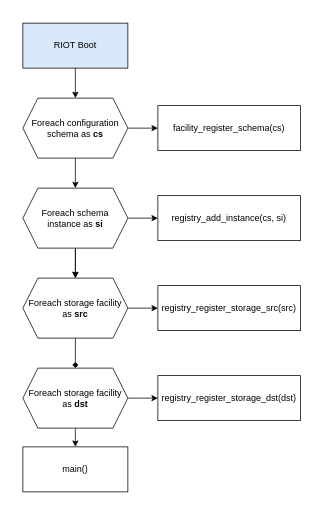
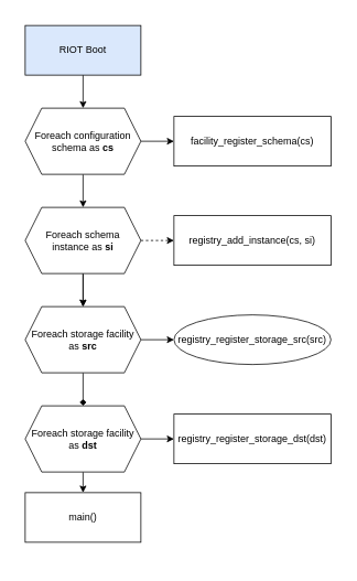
- <mxCell id="20" style="edgeStyle=none;html=1;" parent="1" source="21" target="22" edge="1"><mxGeometry relative="1" as="geometry" /></mxCell>
+ <mxCell id="20" style="edgeStyle=none;html=1;dashed=1;" parent="1" source="21" target="22" edge="1"><mxGeometry relative="1" as="geometry" /></mxCell>
- <mxCell id="17" value="registry_register_storage_src(src)" style="rounded=0;whiteSpace=wrap;html=1;" parent="1" vertex="1"><mxGeometry x="210" y="380" width="190" height="60" as="geometry" /></mxCell>
+ <mxCell id="17" value="registry_register_storage_src(src)" style="ellipse;whiteSpace=wrap;html=1;" parent="1" vertex="1"><mxGeometry x="210" y="380" width="190" height="60" as="geometry" /></mxCell>
